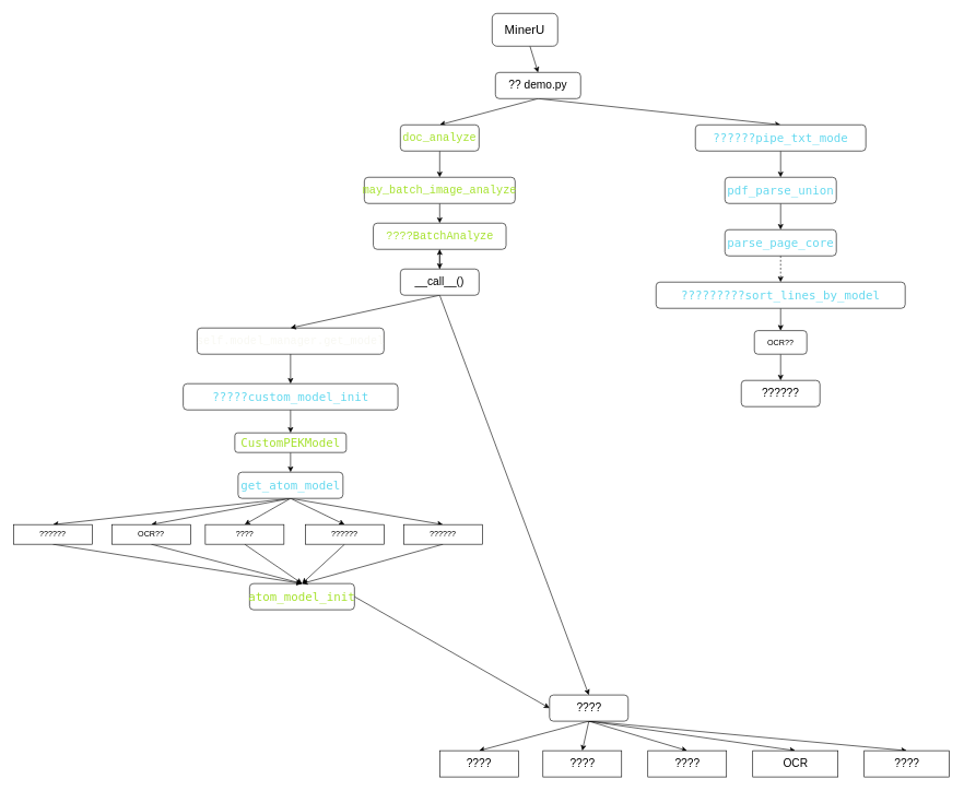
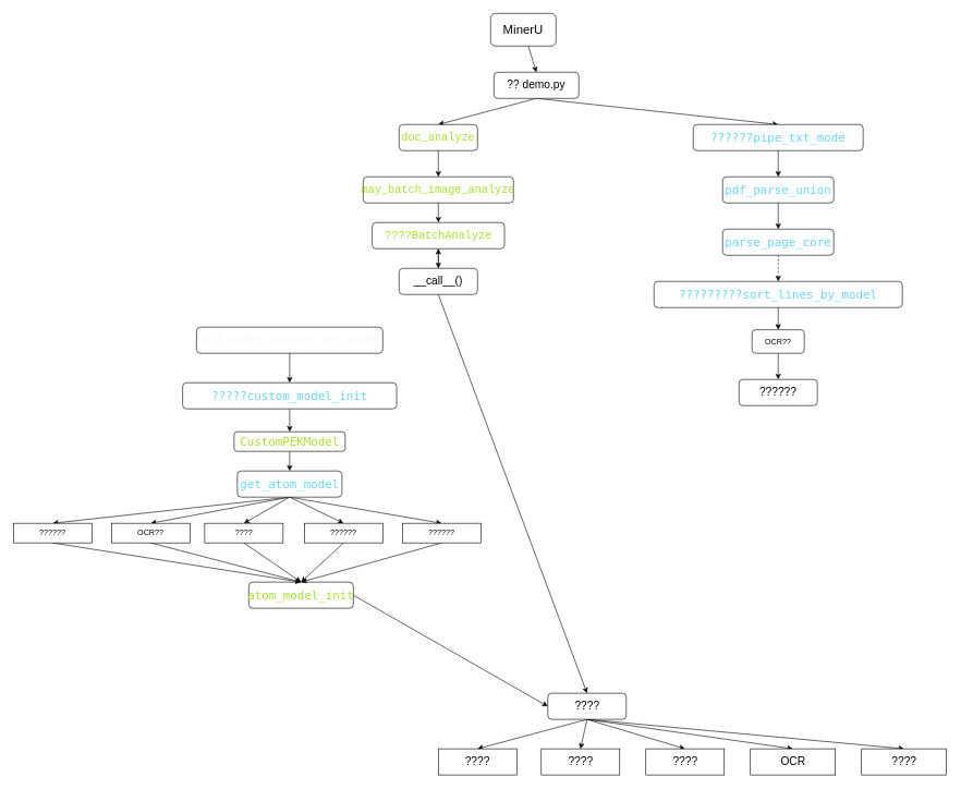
- <mxCell id="35" style="edgeStyle=none;html=1;exitX=0.5;exitY=1;exitDx=0;exitDy=0;entryX=0.5;entryY=0;entryDx=0;entryDy=0;" parent="1" source="38" target="13" edge="1"><mxGeometry relative="1" as="geometry" /></mxCell>
